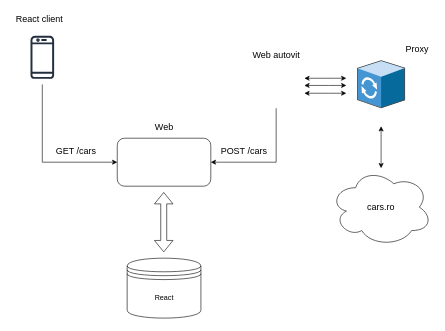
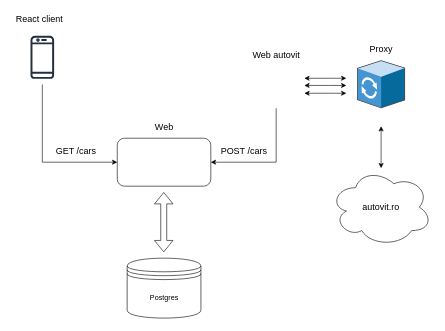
- <mxCell id="20" value="Proxy" style="text;html=1;align=center;verticalAlign=middle;resizable=0;points=[];autosize=1;strokeColor=none;fillColor=none;fontSize=15;" parent="1" vertex="1"><mxGeometry x="670" y="70" width="50" height="20" as="geometry" /></mxCell>
+ <mxCell id="20" value="Proxy" style="text;html=1;align=center;verticalAlign=middle;resizable=0;points=[];autosize=1;strokeColor=none;fillColor=none;fontSize=15;" parent="1" vertex="1"><mxGeometry x="610" y="70" width="50" height="20" as="geometry" /></mxCell>
- <mxCell id="13" value="cars.ro" style="ellipse;shape=cloud;whiteSpace=wrap;html=1;fontSize=15;" parent="1" vertex="1"><mxGeometry x="550" y="280" width="170" height="130" as="geometry" /></mxCell>
+ <mxCell id="13" value="autovit.ro" style="ellipse;shape=cloud;whiteSpace=wrap;html=1;fontSize=15;" parent="1" vertex="1"><mxGeometry x="550" y="280" width="170" height="130" as="geometry" /></mxCell>
- <mxCell id="4" value="React" style="shape=datastore;whiteSpace=wrap;html=1;" parent="1" vertex="1"><mxGeometry x="211.5" y="430" width="123" height="100" as="geometry" /></mxCell>
+ <mxCell id="4" value="Postgres" style="shape=datastore;whiteSpace=wrap;html=1;" parent="1" vertex="1"><mxGeometry x="211.5" y="430" width="123" height="100" as="geometry" /></mxCell>
